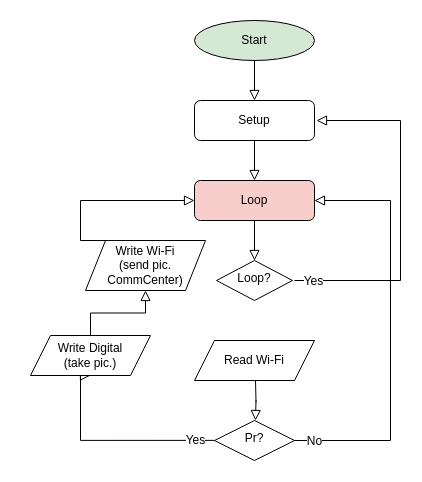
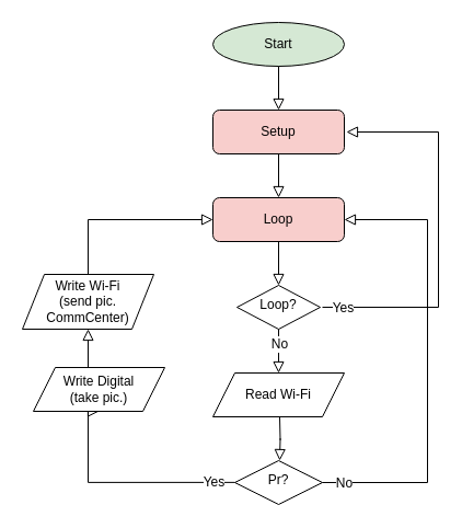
- <mxCell id="4" value="Setup" style="rounded=1;whiteSpace=wrap;html=1;fontSize=12;glass=0;strokeWidth=1;shadow=0;" vertex="1" parent="1"><mxGeometry x="194" y="100" width="120" height="40" as="geometry" /></mxCell>
+ <mxCell id="4" value="Setup" style="rounded=1;whiteSpace=wrap;html=1;fontSize=12;glass=0;strokeWidth=1;shadow=0;fillColor=#f8cecc;" vertex="1" parent="1"><mxGeometry x="194" y="100" width="120" height="40" as="geometry" /></mxCell>
- <mxCell id="20" value="Write Wi-Fi&lt;div&gt;(send pic.&lt;/div&gt;&lt;div&gt;CommCenter)&lt;/div&gt;" style="shape=parallelogram;perimeter=parallelogramPerimeter;whiteSpace=wrap;html=1;fixedSize=1;" vertex="1" parent="1"><mxGeometry x="85" y="240" width="120" height="50" as="geometry" /></mxCell>
+ <mxCell id="20" value="Write Wi-Fi&lt;div&gt;(send pic.&lt;/div&gt;&lt;div&gt;CommCenter)&lt;/div&gt;" style="shape=parallelogram;perimeter=parallelogramPerimeter;whiteSpace=wrap;html=1;fixedSize=1;" vertex="1" parent="1"><mxGeometry x="20" y="250" width="120" height="50" as="geometry" /></mxCell>
+ <mxCell id="10" value="" style="rounded=0;html=1;jettySize=auto;orthogonalLoop=1;fontSize=11;endArrow=block;endFill=0;endSize=8;strokeWidth=1;shadow=0;labelBackgroundColor=none;edgeStyle=orthogonalEdgeStyle;exitX=0.5;exitY=1;exitDx=0;exitDy=0;entryX=0.5;entryY=0;entryDx=0;entryDy=0;" edge="1" parent="1" source="6" target="12"><mxGeometry y="20" relative="1" as="geometry"><mxPoint as="offset" /><mxPoint x="253.75" y="300" as="sourcePoint" /><mxPoint x="253.75" y="340" as="targetPoint" /></mxGeometry></mxCell>
+ <mxCell id="11" value="No" style="edgeLabel;html=1;align=center;verticalAlign=middle;resizable=0;points=[];fontSize=12;" vertex="1" connectable="0" parent="10"><mxGeometry x="0.426" y="-1" relative="1" as="geometry"><mxPoint x="1" y="-16" as="offset" /></mxGeometry></mxCell>
